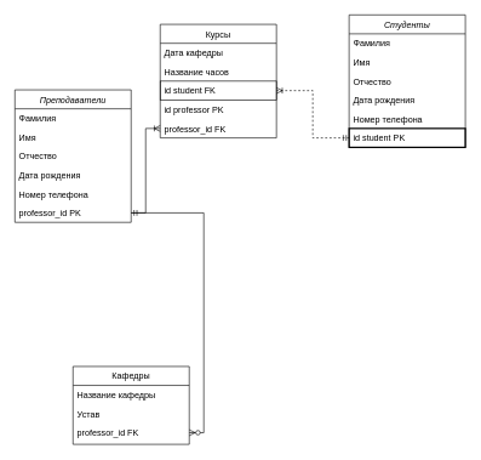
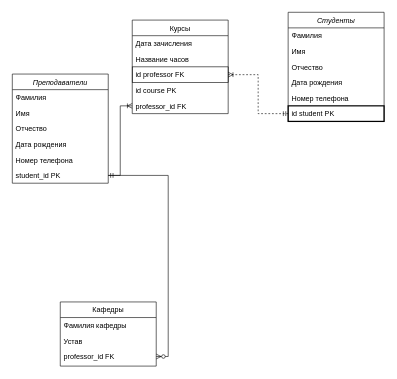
- <mxCell id="14" value="Дата кафедры" style="text;align=left;verticalAlign=top;spacingLeft=4;spacingRight=4;overflow=hidden;rotatable=0;points=[[0,0.5],[1,0.5]];portConstraint=eastwest;" vertex="1" parent="13"><mxGeometry y="26" width="160" height="26" as="geometry" /></mxCell>
+ <mxCell id="14" value="Дата зачисления" style="text;align=left;verticalAlign=top;spacingLeft=4;spacingRight=4;overflow=hidden;rotatable=0;points=[[0,0.5],[1,0.5]];portConstraint=eastwest;" vertex="1" parent="13"><mxGeometry y="26" width="160" height="26" as="geometry" /></mxCell>
- <mxCell id="16" value="id student FK" style="text;align=left;verticalAlign=top;spacingLeft=4;spacingRight=4;overflow=hidden;rotatable=0;points=[[0,0.5],[1,0.5]];portConstraint=eastwest;strokeColor=default;" vertex="1" parent="13"><mxGeometry y="78" width="160" height="26" as="geometry" /></mxCell>
+ <mxCell id="16" value="id professor FK" style="text;align=left;verticalAlign=top;spacingLeft=4;spacingRight=4;overflow=hidden;rotatable=0;points=[[0,0.5],[1,0.5]];portConstraint=eastwest;strokeColor=default;" vertex="1" parent="13"><mxGeometry y="78" width="160" height="26" as="geometry" /></mxCell>
- <mxCell id="17" value="id professor PK" style="text;align=left;verticalAlign=top;spacingLeft=4;spacingRight=4;overflow=hidden;rotatable=0;points=[[0,0.5],[1,0.5]];portConstraint=eastwest;" vertex="1" parent="13"><mxGeometry y="104" width="160" height="26" as="geometry" /></mxCell>
+ <mxCell id="17" value="id course PK" style="text;align=left;verticalAlign=top;spacingLeft=4;spacingRight=4;overflow=hidden;rotatable=0;points=[[0,0.5],[1,0.5]];portConstraint=eastwest;" vertex="1" parent="13"><mxGeometry y="104" width="160" height="26" as="geometry" /></mxCell>
- <mxCell id="8" value="professor_id PK" style="text;align=left;verticalAlign=top;spacingLeft=4;spacingRight=4;overflow=hidden;rotatable=0;points=[[0,0.5],[1,0.5]];portConstraint=eastwest;" vertex="1" parent="2"><mxGeometry y="156" width="160" height="26" as="geometry" /></mxCell>
+ <mxCell id="8" value="student_id PK" style="text;align=left;verticalAlign=top;spacingLeft=4;spacingRight=4;overflow=hidden;rotatable=0;points=[[0,0.5],[1,0.5]];portConstraint=eastwest;" vertex="1" parent="2"><mxGeometry y="156" width="160" height="26" as="geometry" /></mxCell>
- <mxCell id="10" value="Название кафедры" style="text;align=left;verticalAlign=top;spacingLeft=4;spacingRight=4;overflow=hidden;rotatable=0;points=[[0,0.5],[1,0.5]];portConstraint=eastwest;" vertex="1" parent="9"><mxGeometry y="26" width="160" height="26" as="geometry" /></mxCell>
+ <mxCell id="10" value="Фамилия кафедры" style="text;align=left;verticalAlign=top;spacingLeft=4;spacingRight=4;overflow=hidden;rotatable=0;points=[[0,0.5],[1,0.5]];portConstraint=eastwest;" vertex="1" parent="9"><mxGeometry y="26" width="160" height="26" as="geometry" /></mxCell>
